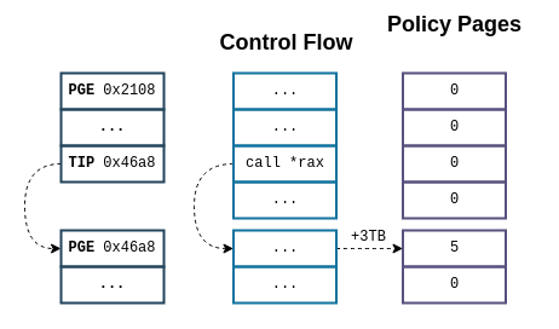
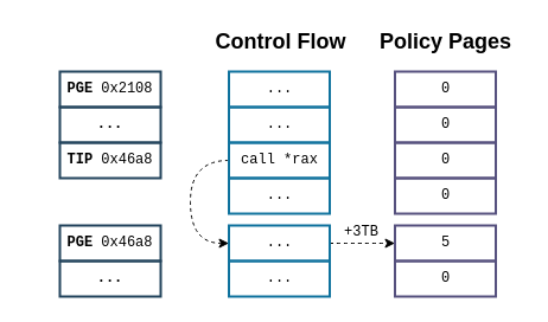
- <mxCell id="3" value="Policy Pages" style="text;html=1;align=center;verticalAlign=middle;resizable=0;points=[];autosize=1;fontSize=18;fontStyle=1" vertex="1" parent="1"><mxGeometry x="310" y="5" width="130" height="30" as="geometry" /></mxCell>
+ <mxCell id="3" value="Policy Pages" style="text;html=1;align=center;verticalAlign=middle;resizable=0;points=[];autosize=1;fontSize=18;fontStyle=1" vertex="1" parent="1"><mxGeometry x="310" y="20" width="130" height="30" as="geometry" /></mxCell>
- <mxCell id="11" style="edgeStyle=orthogonalEdgeStyle;rounded=0;orthogonalLoop=1;jettySize=auto;html=1;exitX=0;exitY=0.5;exitDx=0;exitDy=0;entryX=0;entryY=0.5;entryDx=0;entryDy=0;dashed=1;startArrow=none;startFill=0;endArrow=classic;endFill=1;strokeWidth=1;fontFamily=Courier New;fontSize=12;fontColor=#FF0000;curved=1;" edge="1" parent="1" source="12" target="13"><mxGeometry relative="1" as="geometry"><Array as="points"><mxPoint x="20" y="135" /><mxPoint x="20" y="205" /></Array></mxGeometry></mxCell>
